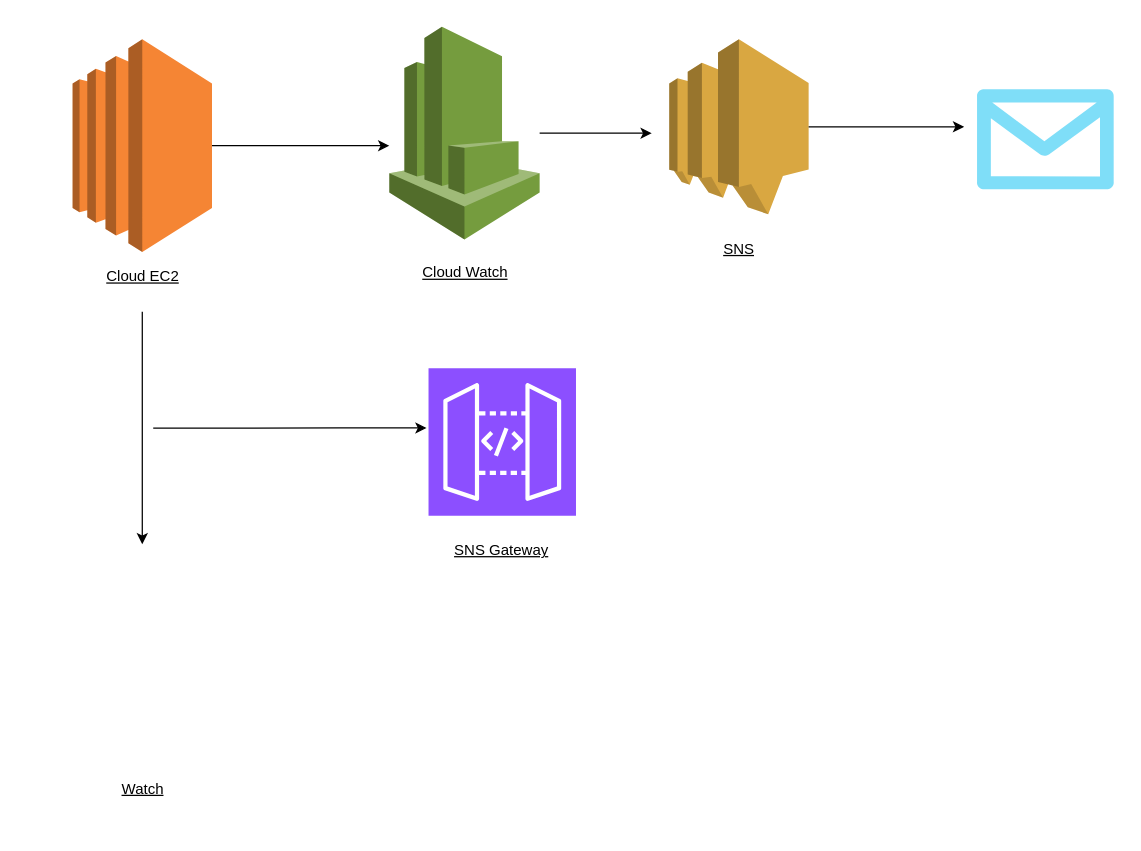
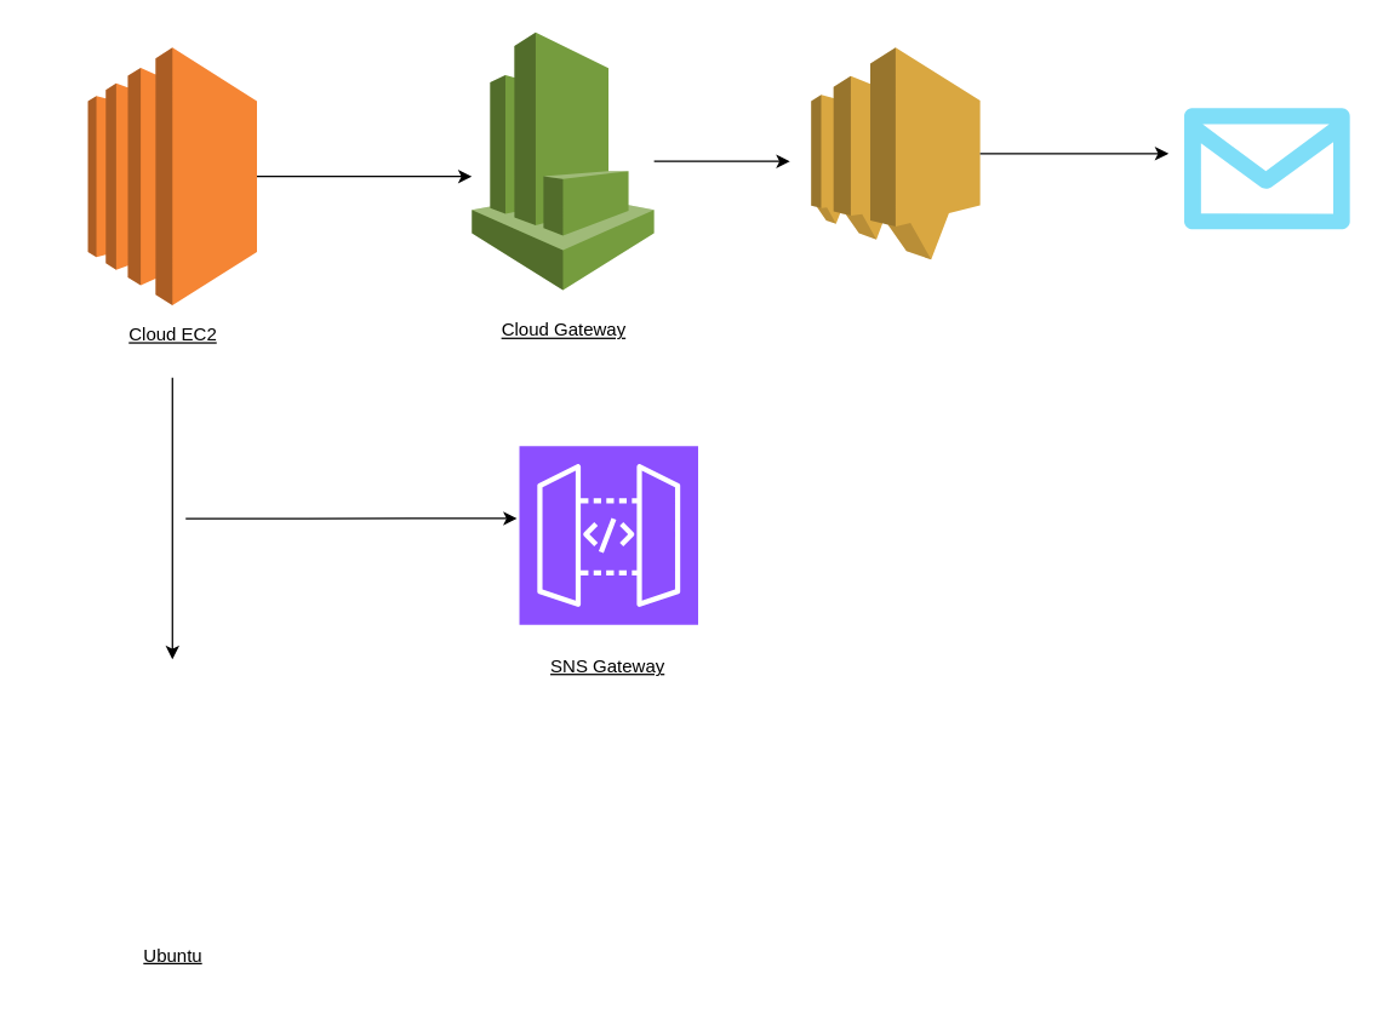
- <mxCell id="16" value="SNS" style="text;html=1;align=center;verticalAlign=middle;whiteSpace=wrap;rounded=0;fontStyle=4" parent="14" vertex="1"><mxGeometry y="141.031" width="119.575" height="54.911" as="geometry" /></mxCell>
- <mxCell id="13" value="Cloud Watch" style="text;html=1;align=center;verticalAlign=middle;whiteSpace=wrap;rounded=0;fontStyle=4" parent="10" vertex="1"><mxGeometry x="0.729" y="169.401" width="119.575" height="54.911" as="geometry" /></mxCell>
+ <mxCell id="13" value="Cloud Gateway" style="text;html=1;align=center;verticalAlign=middle;whiteSpace=wrap;rounded=0;fontStyle=4" parent="10" vertex="1"><mxGeometry x="0.729" y="169.401" width="119.575" height="54.911" as="geometry" /></mxCell>
- <mxCell id="9" value=" Watch" style="text;html=1;align=center;verticalAlign=middle;whiteSpace=wrap;rounded=0;fontStyle=4" parent="1" vertex="1"><mxGeometry x="53.539" y="603.999" width="119.575" height="54.911" as="geometry" /></mxCell>
+ <mxCell id="9" value=" Ubuntu" style="text;html=1;align=center;verticalAlign=middle;whiteSpace=wrap;rounded=0;fontStyle=4" parent="1" vertex="1"><mxGeometry x="53.539" y="603.999" width="119.575" height="54.911" as="geometry" /></mxCell>
